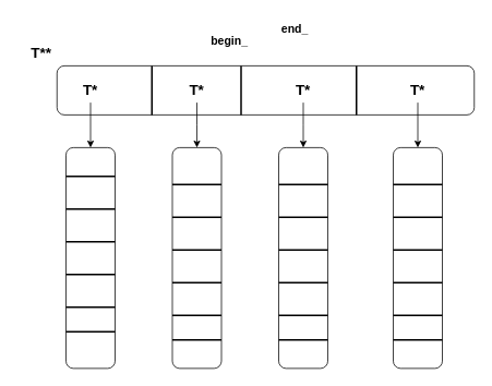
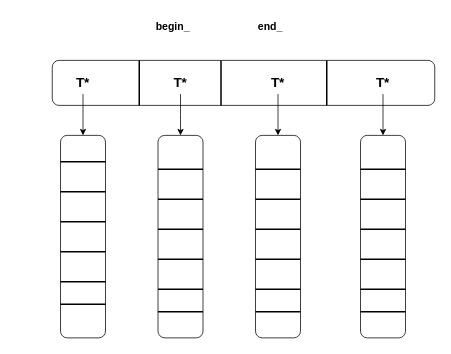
- <mxCell id="43" value="&lt;b&gt;&lt;font style=&quot;font-size: 14px;&quot;&gt;begin_&lt;/font&gt;&lt;/b&gt;" style="text;html=1;strokeColor=none;fillColor=none;align=center;verticalAlign=middle;whiteSpace=wrap;rounded=0;" vertex="1" parent="1"><mxGeometry x="250" y="35" width="60" height="30" as="geometry" /></mxCell>
+ <mxCell id="43" value="&lt;b&gt;&lt;font style=&quot;font-size: 14px;&quot;&gt;begin_&lt;/font&gt;&lt;/b&gt;" style="text;html=1;strokeColor=none;fillColor=none;align=center;verticalAlign=middle;whiteSpace=wrap;rounded=0;" vertex="1" parent="1"><mxGeometry x="200" y="20" width="60" height="30" as="geometry" /></mxCell>
- <mxCell id="34" value="&lt;b&gt;&lt;font style=&quot;font-size: 18px;&quot;&gt;T**&lt;/font&gt;&lt;/b&gt;" style="text;html=1;strokeColor=none;fillColor=none;align=center;verticalAlign=middle;whiteSpace=wrap;rounded=0;" vertex="1" parent="1"><mxGeometry x="20" y="50" width="60" height="30" as="geometry" /></mxCell>
